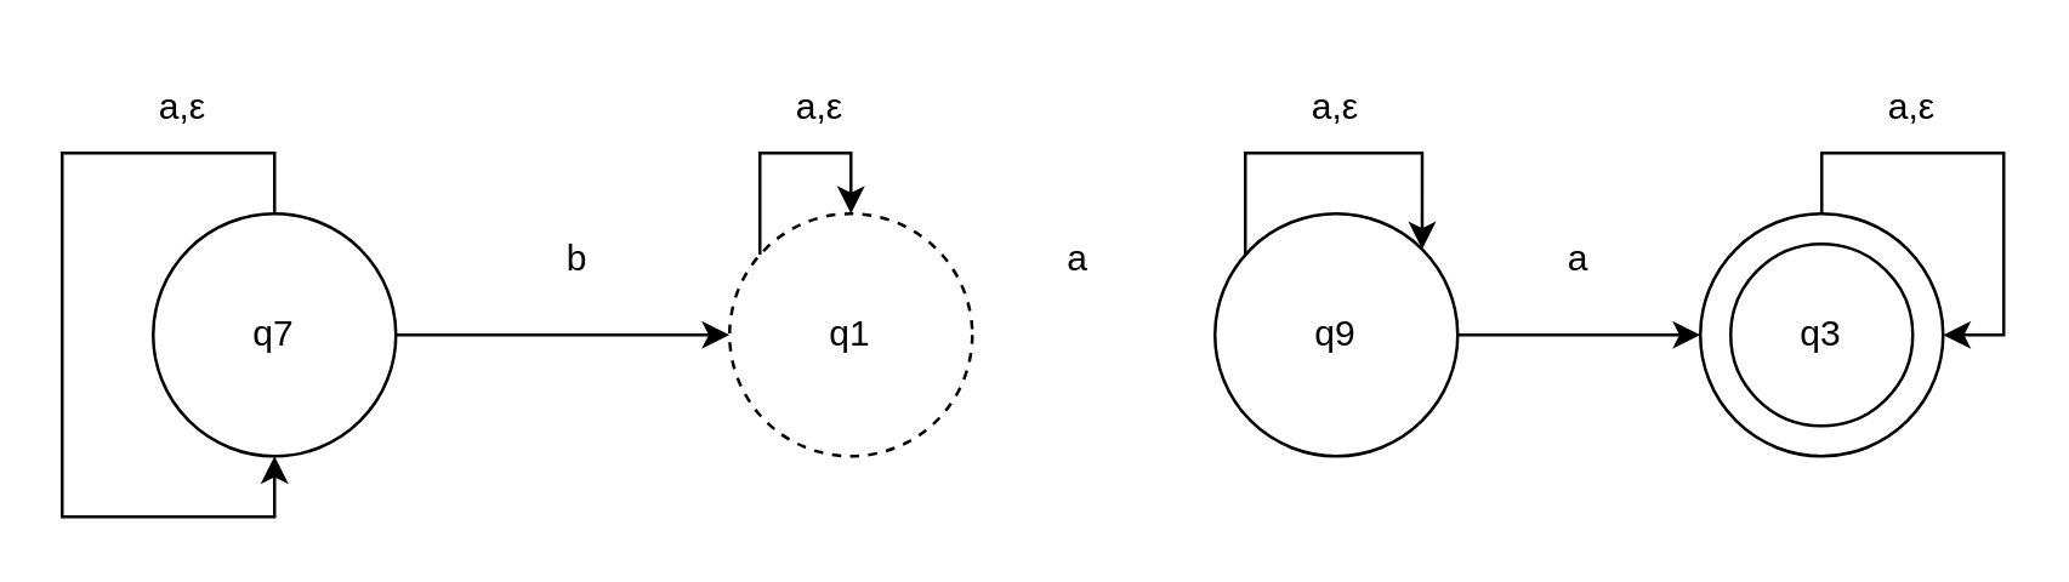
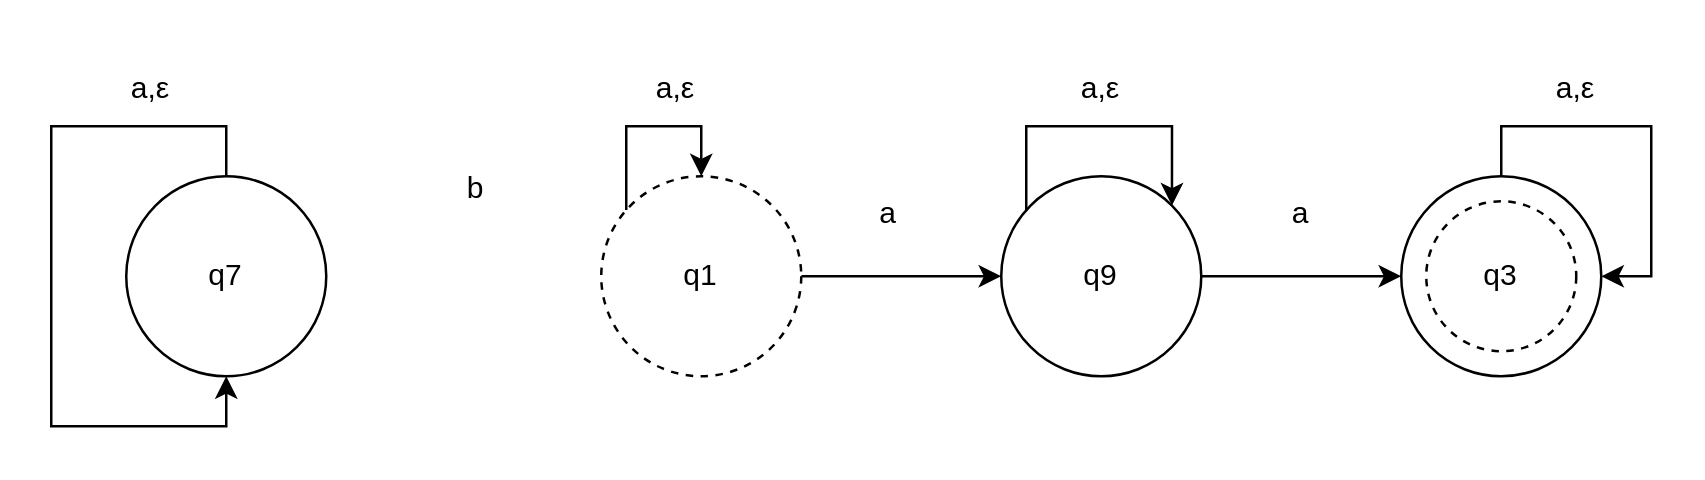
- <mxCell id="10" value="b" style="text;html=1;strokeColor=none;fillColor=none;align=center;verticalAlign=middle;whiteSpace=wrap;rounded=0;" vertex="1" parent="1"><mxGeometry x="160" y="70" width="60" height="30" as="geometry" /></mxCell>
+ <mxCell id="10" value="b" style="text;html=1;strokeColor=none;fillColor=none;align=center;verticalAlign=middle;whiteSpace=wrap;rounded=0;" vertex="1" parent="1"><mxGeometry x="160" y="60" width="60" height="30" as="geometry" /></mxCell>
- <mxCell id="2" style="edgeStyle=orthogonalEdgeStyle;rounded=0;orthogonalLoop=1;jettySize=auto;html=1;entryX=0;entryY=0.5;entryDx=0;entryDy=0;" edge="1" parent="1" source="3" target="5"><mxGeometry relative="1" as="geometry"><Array as="points"><mxPoint x="170" y="110" /><mxPoint x="170" y="110" /></Array></mxGeometry></mxCell>
+ <mxCell id="4" style="edgeStyle=orthogonalEdgeStyle;rounded=0;orthogonalLoop=1;jettySize=auto;html=1;" edge="1" parent="1" source="5" target="7"><mxGeometry relative="1" as="geometry" /></mxCell>
- <mxCell id="9" value="q3" style="ellipse;whiteSpace=wrap;html=1;aspect=fixed;" vertex="1" parent="1"><mxGeometry x="570" y="80" width="60" height="60" as="geometry" /></mxCell>
+ <mxCell id="9" value="q3" style="ellipse;whiteSpace=wrap;html=1;aspect=fixed;dashed=1;" vertex="1" parent="1"><mxGeometry x="570" y="80" width="60" height="60" as="geometry" /></mxCell>
